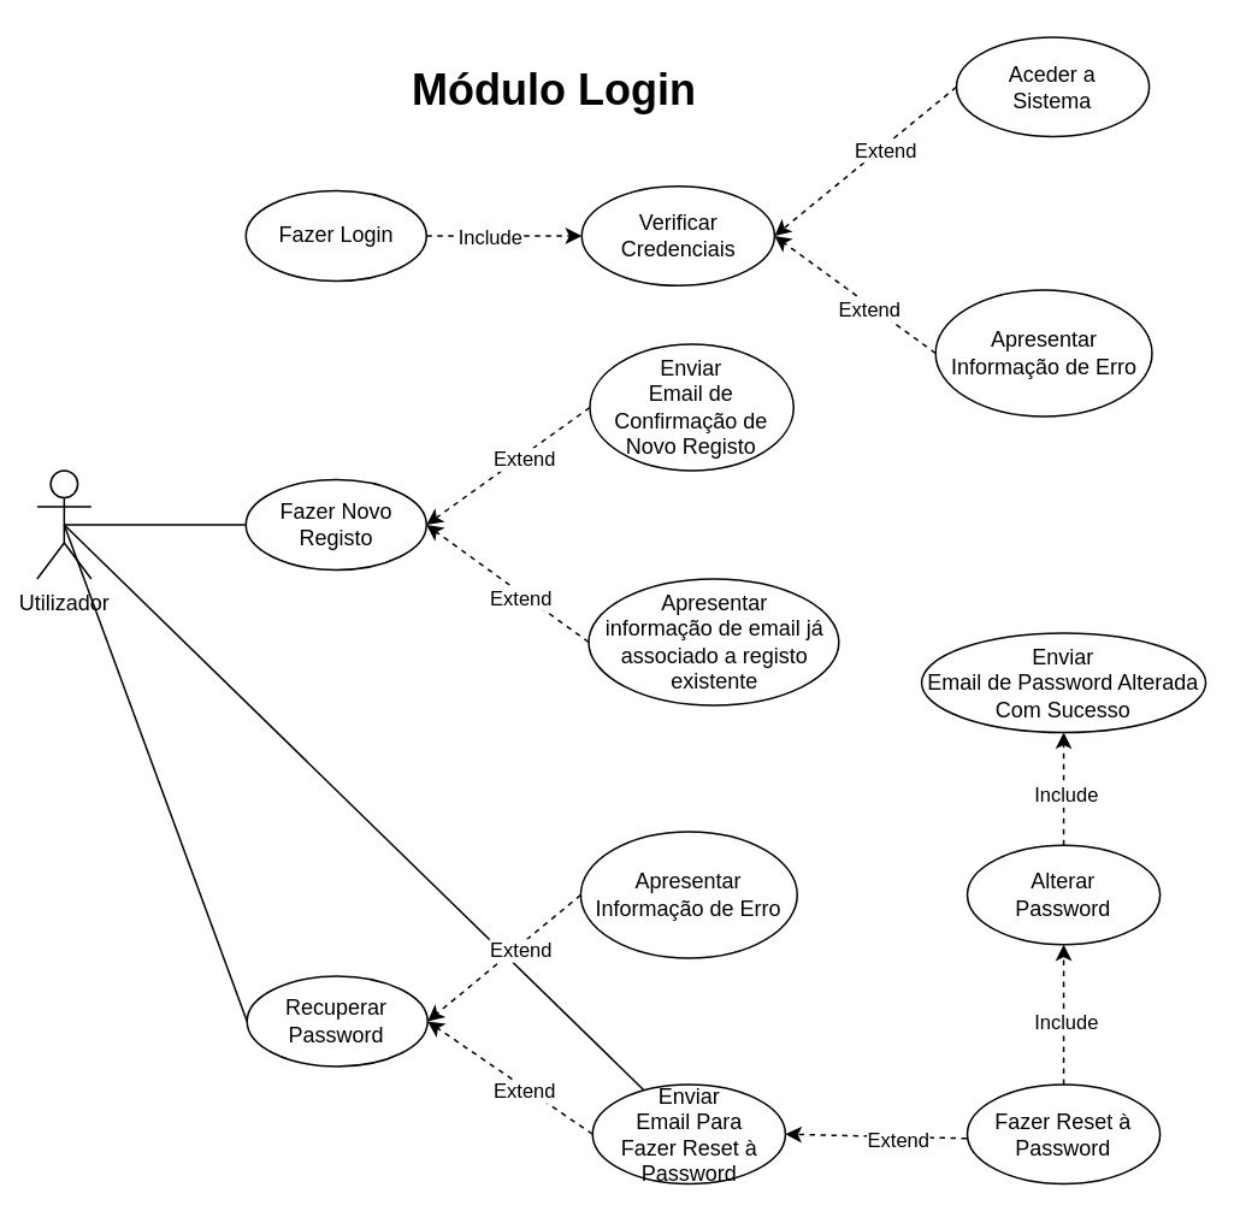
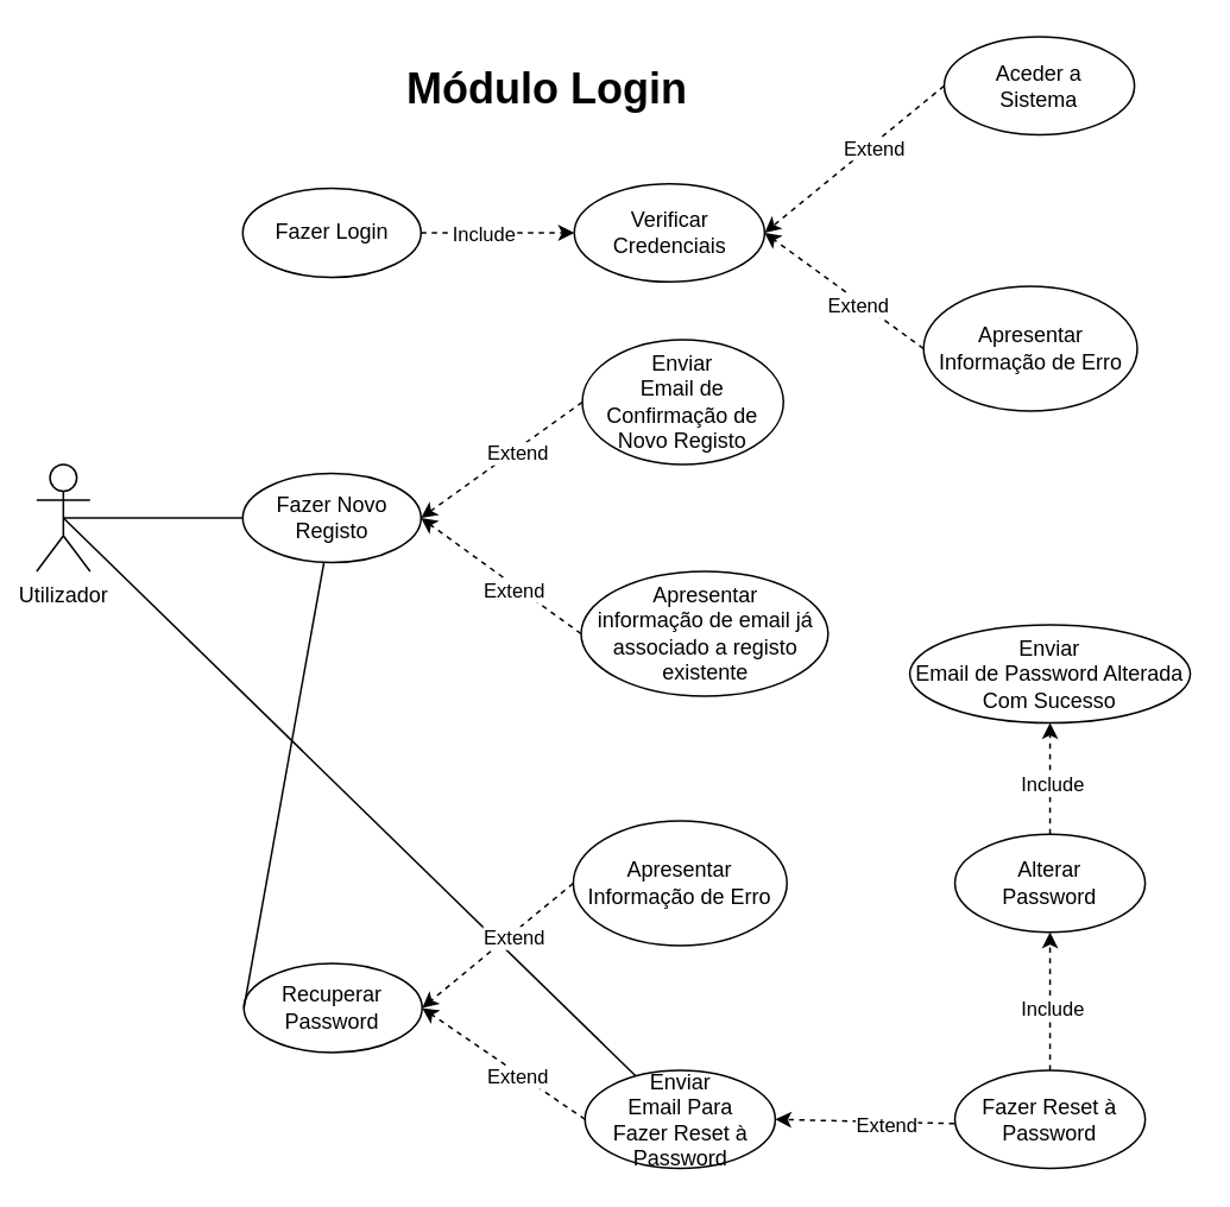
- <mxCell id="18" value="" style="endArrow=none;html=1;rounded=0;entryX=0.5;entryY=0.5;entryDx=0;entryDy=0;entryPerimeter=0;exitX=0;exitY=0.5;exitDx=0;exitDy=0;" parent="1" source="17" target="3" edge="1"><mxGeometry width="50" height="50" relative="1" as="geometry"><mxPoint x="89.06" y="415" as="sourcePoint" /><mxPoint x="22.06" y="355" as="targetPoint" /></mxGeometry></mxCell>
+ <mxCell id="18" value="" style="endArrow=none;html=1;rounded=0;exitX=0;exitY=0.5;exitDx=0;exitDy=0;" parent="1" source="17" target="15" edge="1"><mxGeometry width="50" height="50" relative="1" as="geometry"><mxPoint x="89.06" y="415" as="sourcePoint" /><mxPoint x="22.06" y="355" as="targetPoint" /></mxGeometry></mxCell>
